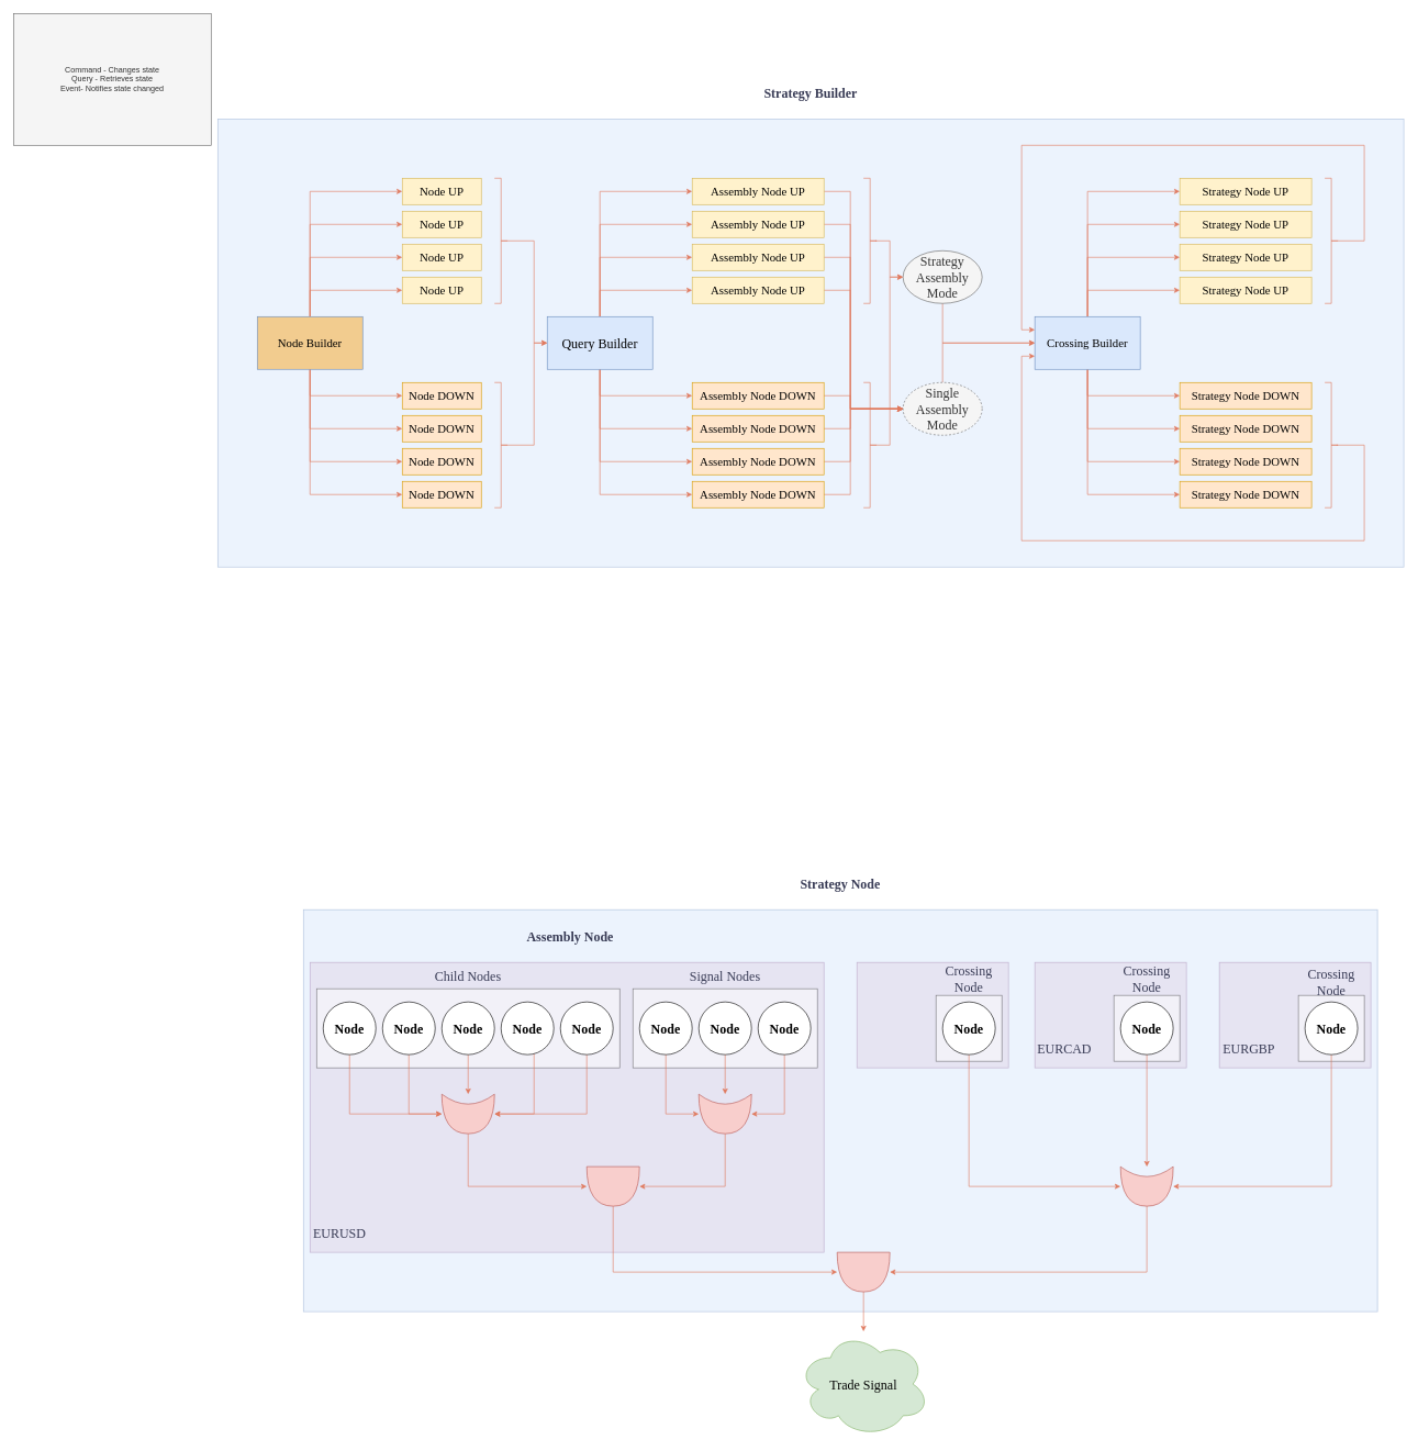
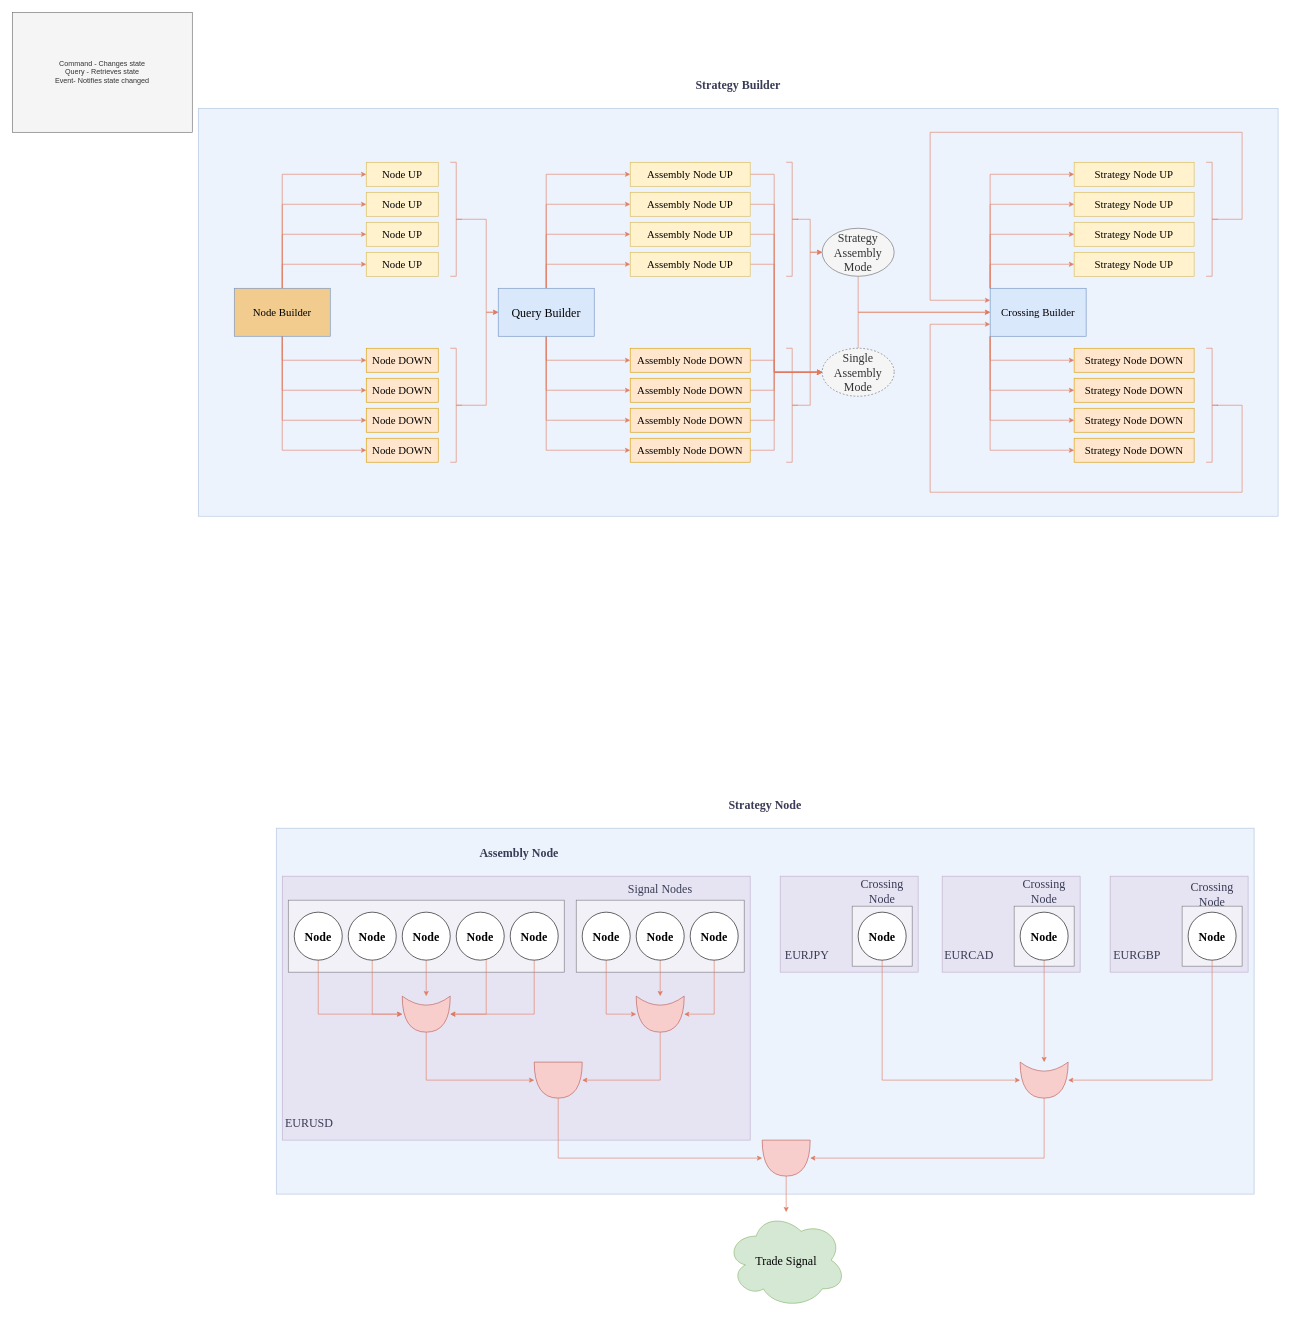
- <mxCell id="63" value="Crossing Builder" style="rounded=0;hachureGap=4;fontFamily=Architects Daughter;fontSource=https%3A%2F%2Ffonts.googleapis.com%2Fcss%3Ffamily%3DArchitects%2BDaughter;fontSize=18;fontStyle=0;whiteSpace=wrap;html=1;labelBackgroundColor=none;fillColor=#dae8fc;strokeColor=#6c8ebf;" vertex="1" parent="1"><mxGeometry x="1570" y="480" width="160" height="80" as="geometry" /></mxCell>
+ <mxCell id="63" value="Crossing Builder" style="rounded=0;hachureGap=4;fontFamily=Architects Daughter;fontSource=https%3A%2F%2Ffonts.googleapis.com%2Fcss%3Ffamily%3DArchitects%2BDaughter;fontSize=18;fontStyle=0;whiteSpace=wrap;html=1;labelBackgroundColor=none;fillColor=#dae8fc;strokeColor=#6c8ebf;" vertex="1" parent="1"><mxGeometry x="1650" y="480" width="160" height="80" as="geometry" /></mxCell>
- <mxCell id="107" value="Child Nodes" style="text;html=1;strokeColor=none;fillColor=none;align=center;verticalAlign=middle;whiteSpace=wrap;rounded=0;fontSize=20;fontFamily=Architects Daughter;labelBackgroundColor=none;fontColor=#393C56;" vertex="1" parent="1"><mxGeometry x="480" y="1460" width="460" height="40" as="geometry" /></mxCell>
+ <mxCell id="86" value="EURJPY" style="text;html=1;align=center;verticalAlign=middle;whiteSpace=wrap;rounded=0;fontSize=20;fontFamily=Architects Daughter;labelBackgroundColor=none;fontColor=#393C56;" vertex="1" parent="1"><mxGeometry x="1300" y="1560" width="90" height="60" as="geometry" /></mxCell>
